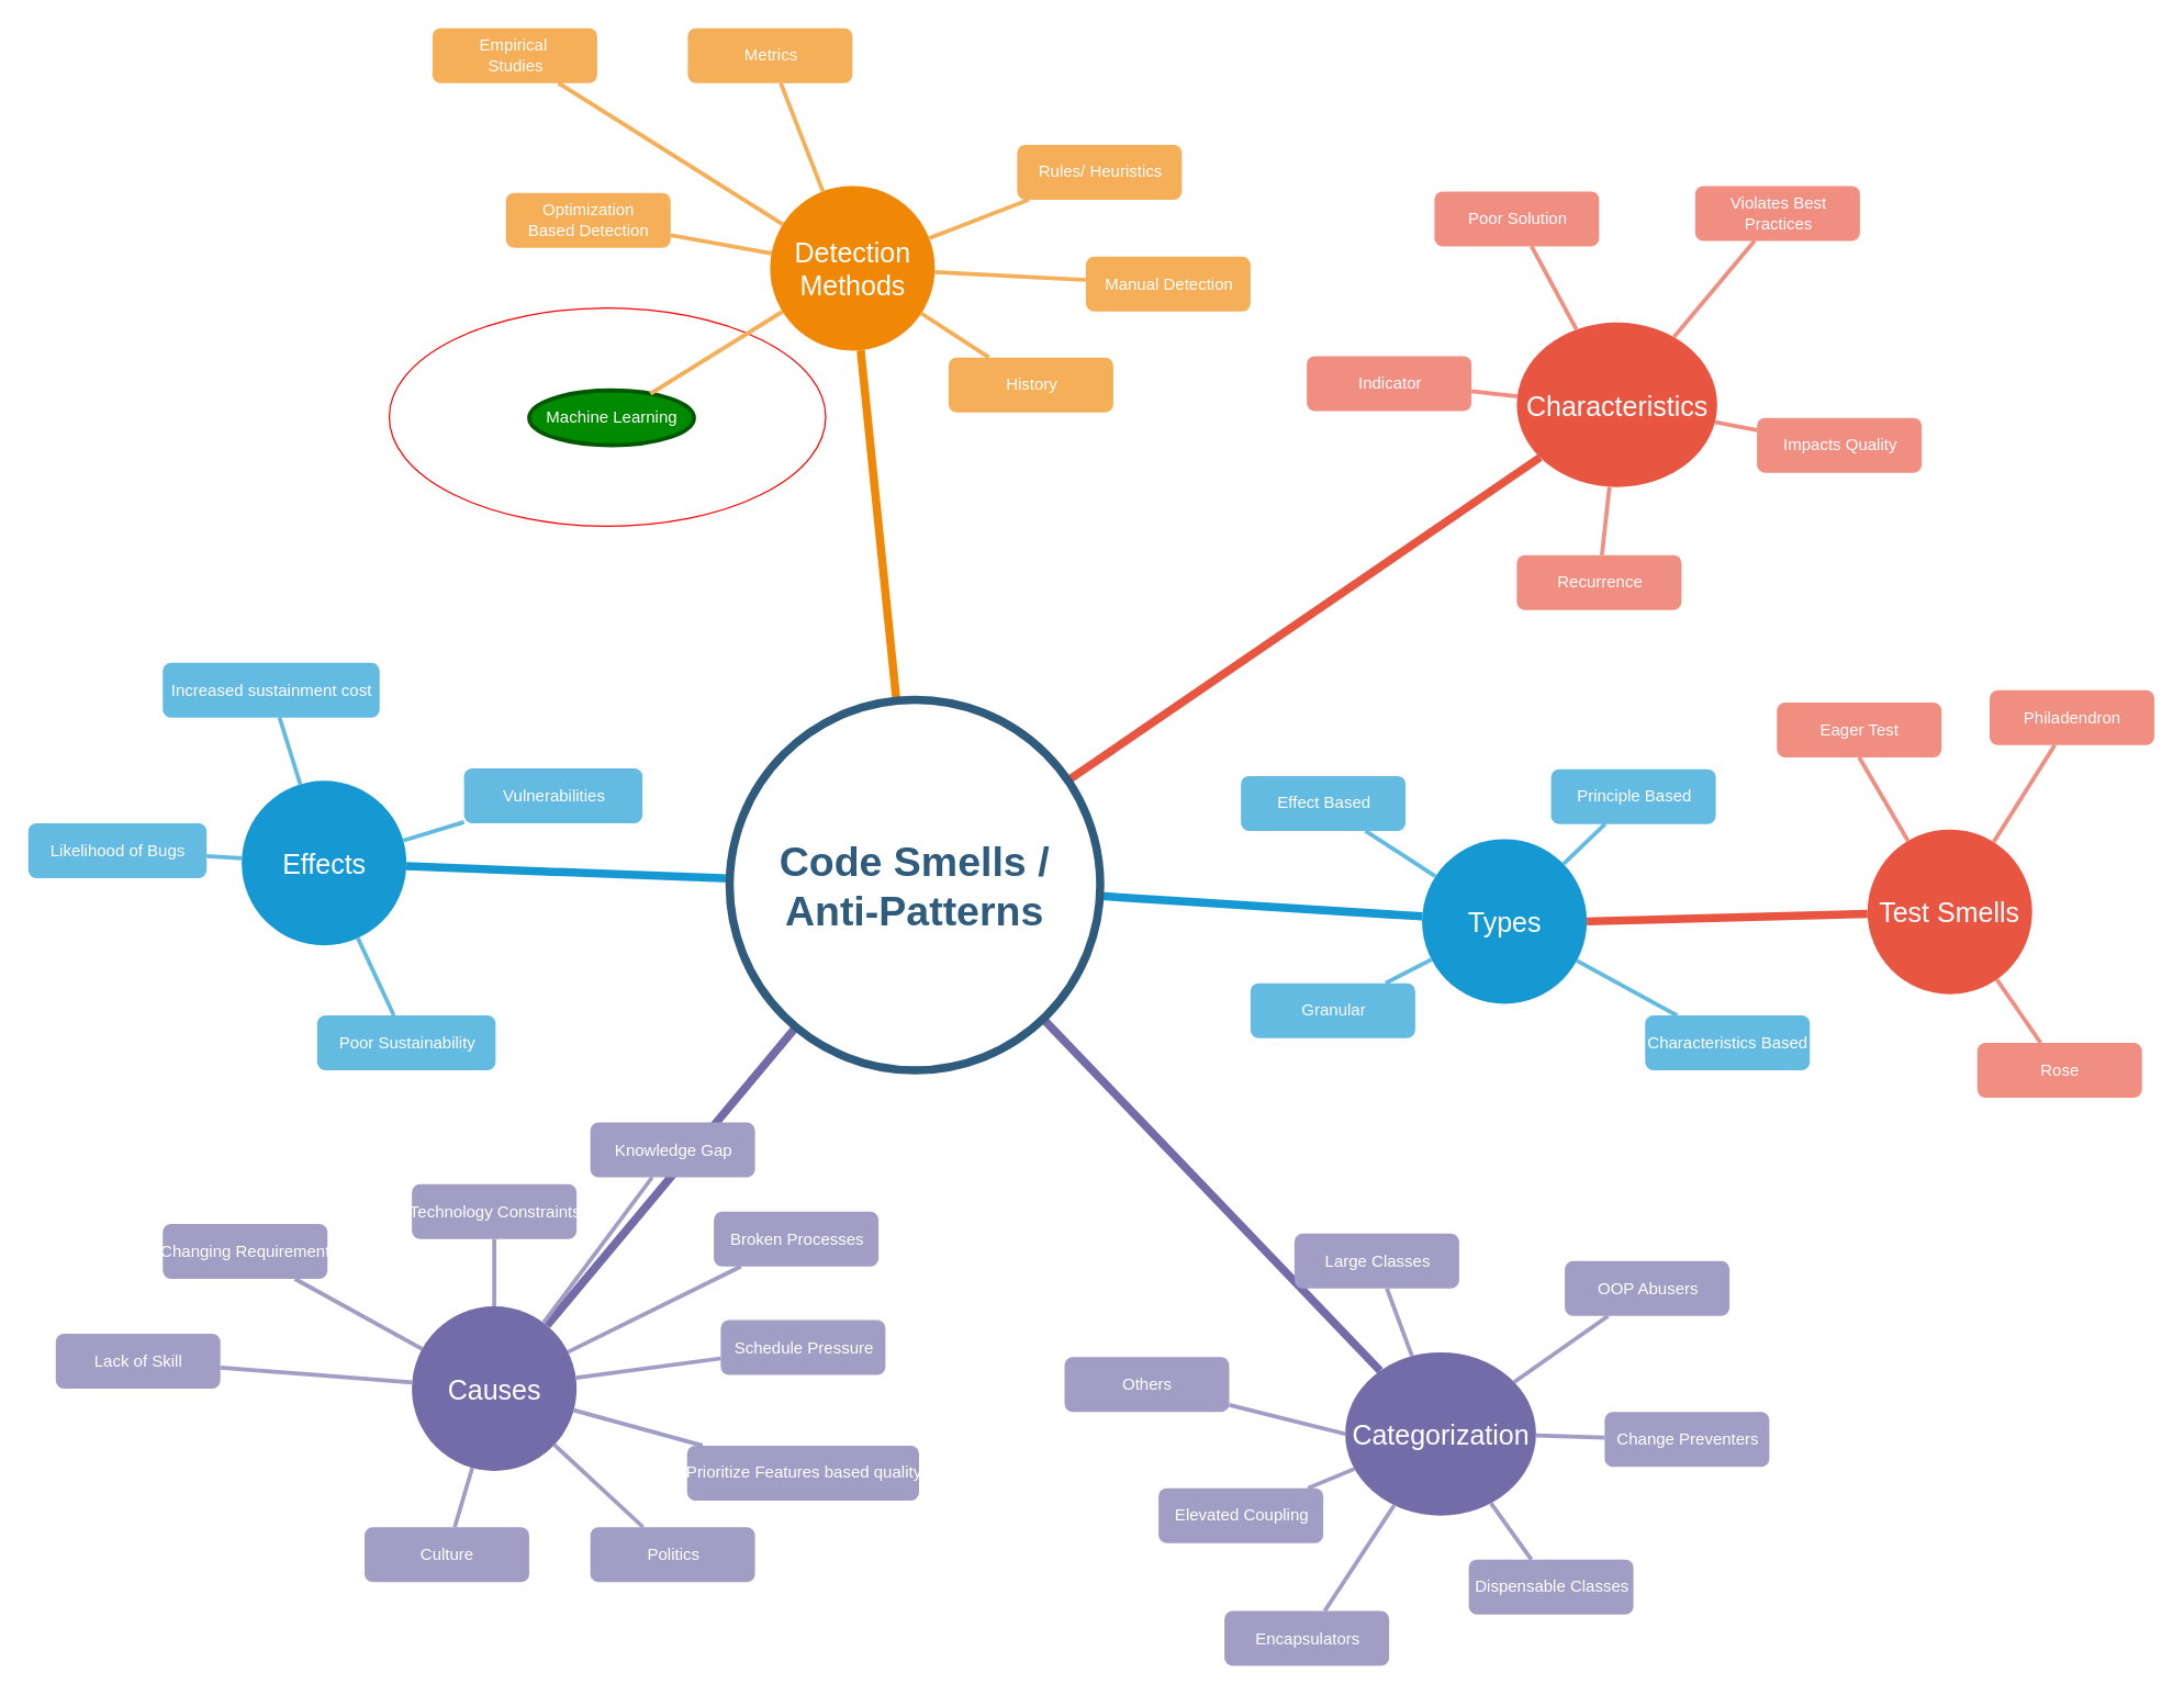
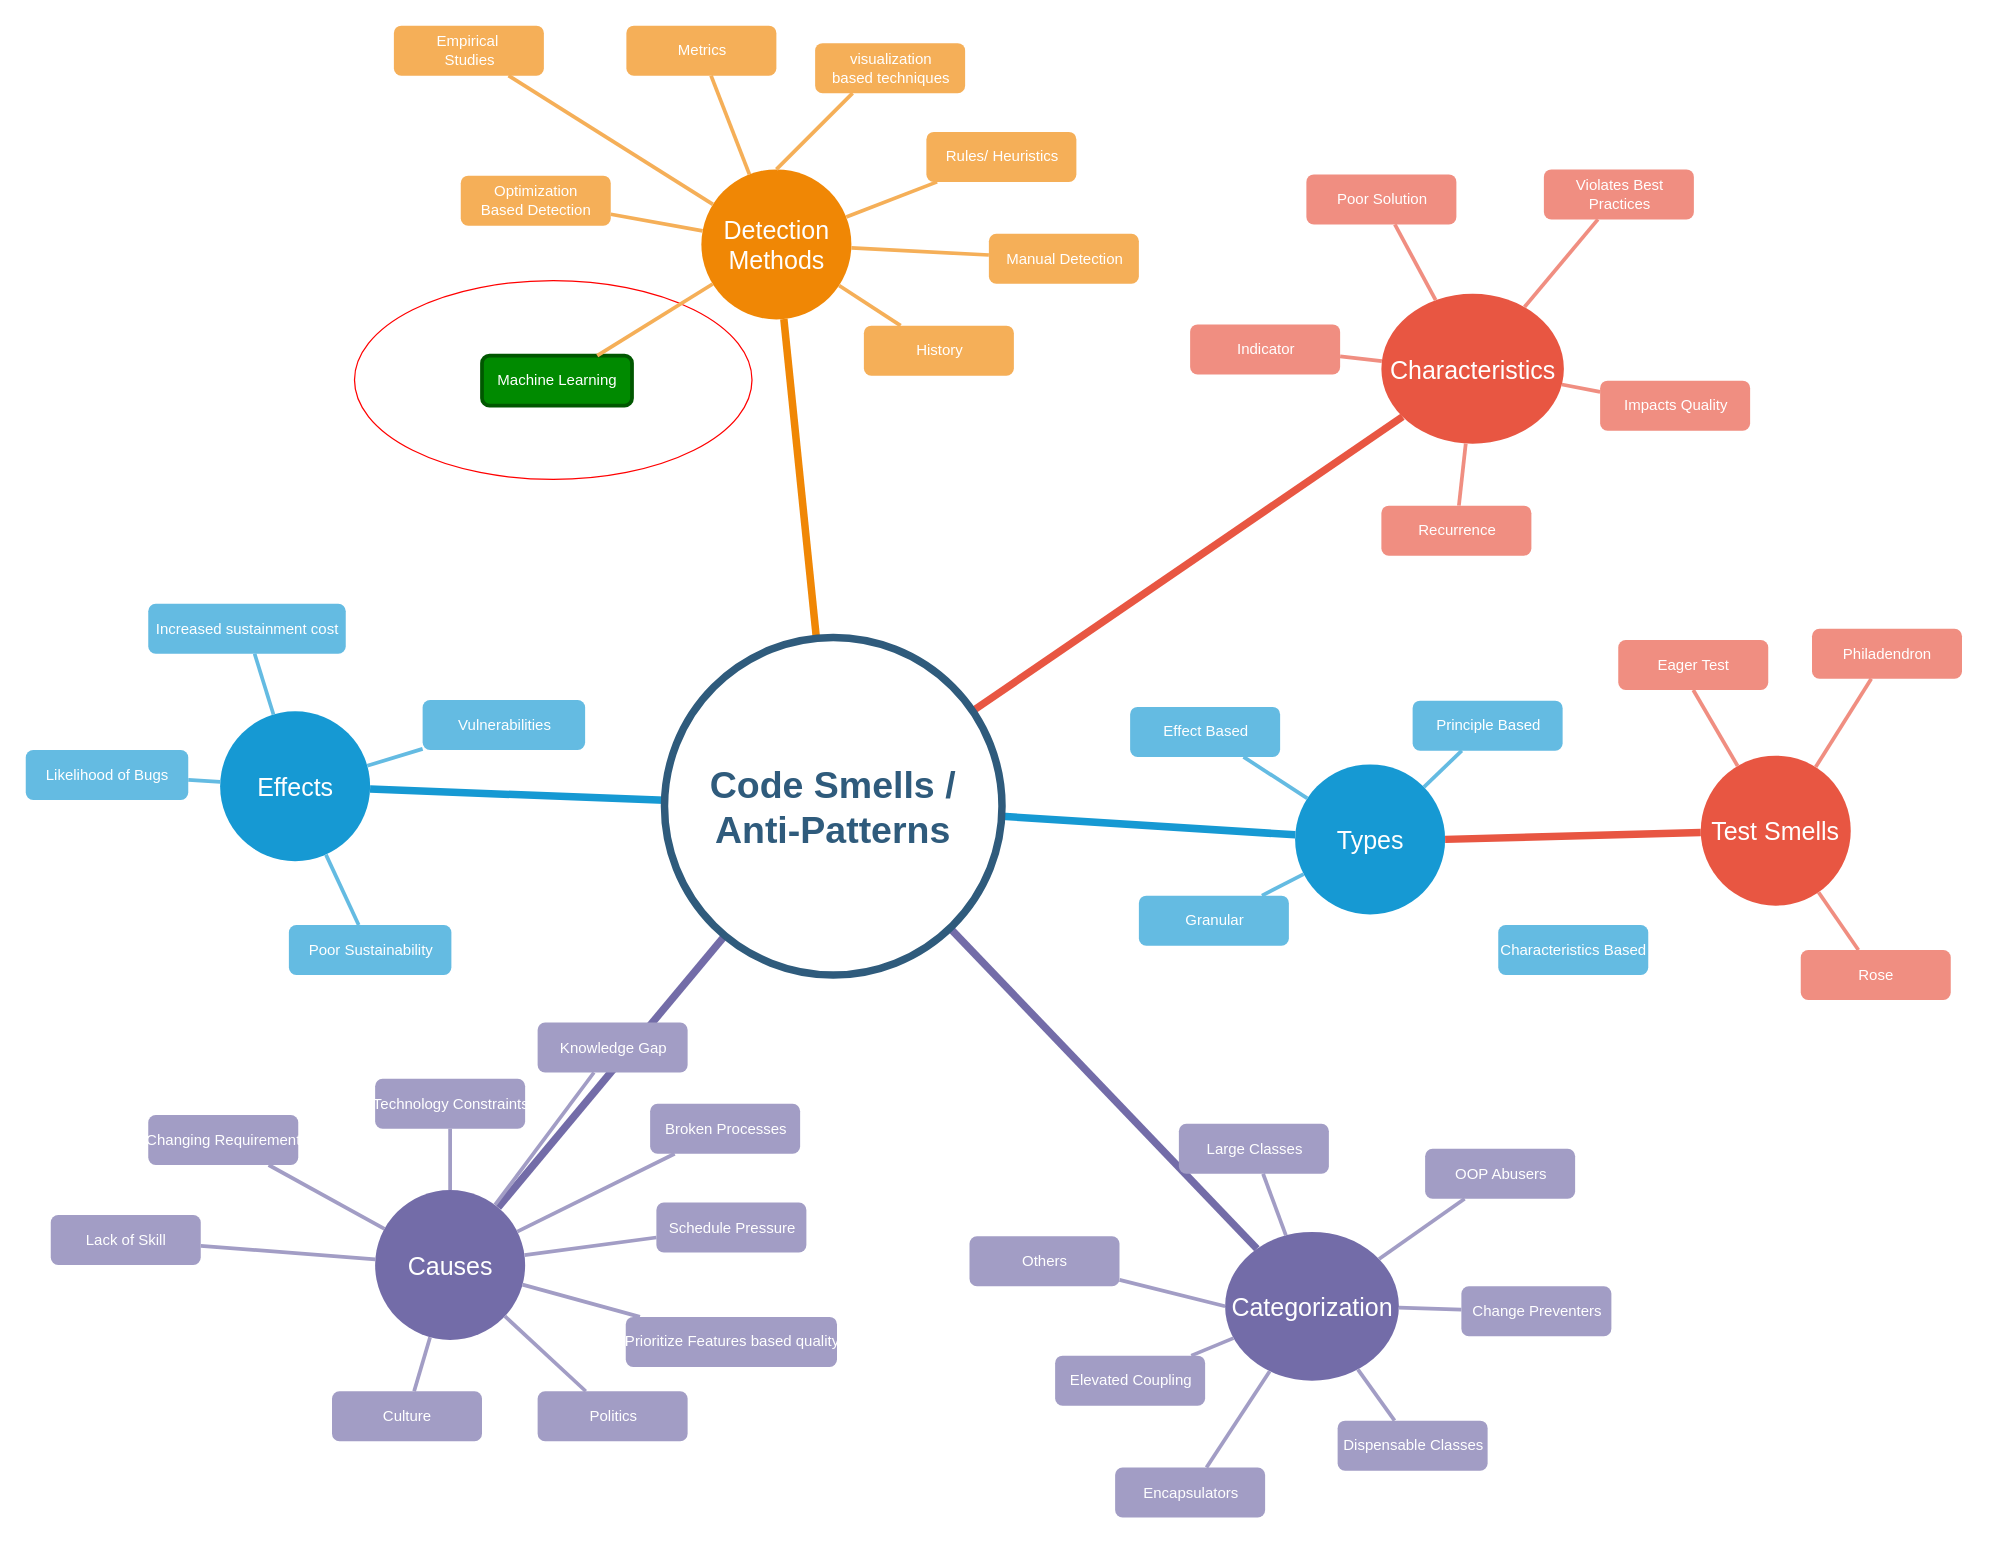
+ <mxCell id="87" value="visualization &lt;br&gt;based techniques" style="rounded=1;fillColor=#f5af58;strokeColor=none;strokeWidth=3;shadow=0;html=1;fontColor=#FFFFFF;" parent="1" vertex="1"><mxGeometry x="651.5" y="34" width="120" height="40" as="geometry" /></mxCell>
+ <mxCell id="88" value="" style="edgeStyle=none;endArrow=none;strokeWidth=3;strokeColor=#F5AF58;html=1;exitX=0.5;exitY=0;exitDx=0;exitDy=0;entryX=0.25;entryY=1;entryDx=0;entryDy=0;" parent="1" source="4" edge="1" target="87"><mxGeometry x="-72.5" y="-189.5" width="100" height="100" as="geometry"><mxPoint x="720.943" y="-20.011" as="sourcePoint" /><mxPoint x="694.848" y="40" as="targetPoint" /></mxGeometry></mxCell>
- <mxCell id="25" value="Machine Learning" style="ellipse;fillColor=#008a00;strokeColor=#005700;strokeWidth=3;shadow=0;html=1;fontColor=#ffffff;" parent="1" vertex="1"><mxGeometry x="385" y="284" width="120" height="40" as="geometry" /></mxCell>
+ <mxCell id="25" value="Machine Learning" style="rounded=1;fillColor=#008a00;strokeColor=#005700;strokeWidth=3;shadow=0;html=1;fontColor=#ffffff;" parent="1" vertex="1"><mxGeometry x="385" y="284" width="120" height="40" as="geometry" /></mxCell>
- <mxCell id="48" value="" style="edgeStyle=none;endArrow=none;strokeWidth=3;strokeColor=#64BBE2;html=1;" parent="1" source="6" target="44" edge="1"><mxGeometry x="-494.5" y="168" width="100" height="100" as="geometry"><mxPoint x="-924.5" y="101" as="sourcePoint" /><mxPoint x="1186.01" y="774.5" as="targetPoint" /></mxGeometry></mxCell>
